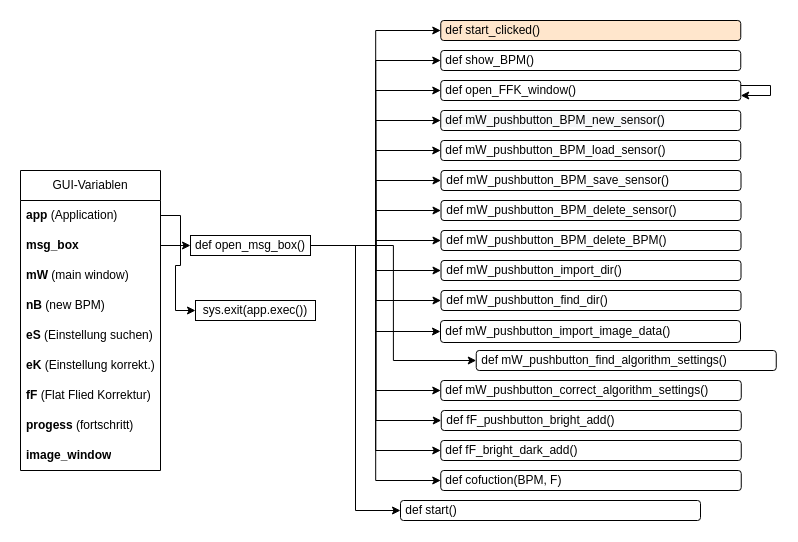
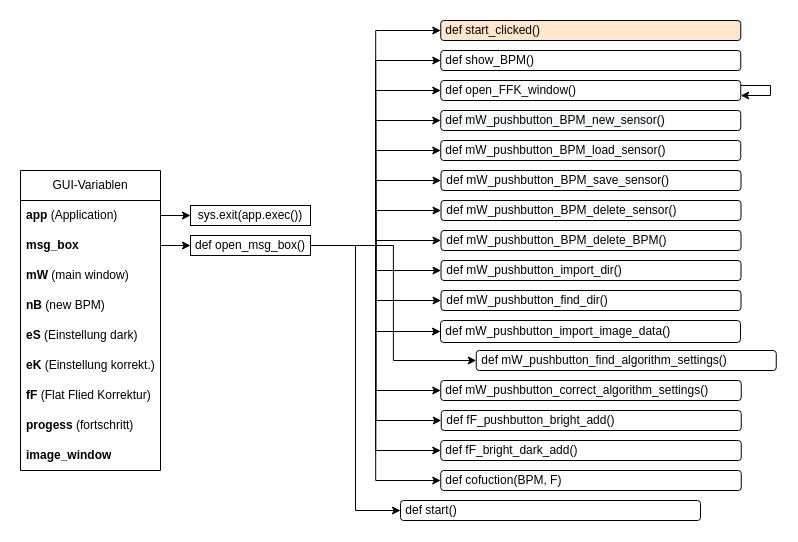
- <mxCell id="12" value="sys.exit(app.exec())" style="rounded=0;whiteSpace=wrap;html=1;" parent="1" vertex="1"><mxGeometry x="195" y="300" width="120" height="20" as="geometry" /></mxCell>
+ <mxCell id="12" value="sys.exit(app.exec())" style="rounded=0;whiteSpace=wrap;html=1;" parent="1" vertex="1"><mxGeometry x="190" y="205" width="120" height="20" as="geometry" /></mxCell>
- <mxCell id="7" value="eS &lt;span style=&quot;font-weight: normal;&quot;&gt;(Einstellung suchen)&lt;/span&gt;" style="text;strokeColor=none;fillColor=none;align=left;verticalAlign=middle;spacingLeft=4;spacingRight=4;overflow=hidden;points=[[0,0.5],[1,0.5]];portConstraint=eastwest;rotatable=0;whiteSpace=wrap;html=1;fontStyle=1" parent="2" vertex="1"><mxGeometry y="150" width="140" height="30" as="geometry" /></mxCell>
+ <mxCell id="7" value="eS &lt;span style=&quot;font-weight: normal;&quot;&gt;(Einstellung dark)&lt;/span&gt;" style="text;strokeColor=none;fillColor=none;align=left;verticalAlign=middle;spacingLeft=4;spacingRight=4;overflow=hidden;points=[[0,0.5],[1,0.5]];portConstraint=eastwest;rotatable=0;whiteSpace=wrap;html=1;fontStyle=1" parent="2" vertex="1"><mxGeometry y="150" width="140" height="30" as="geometry" /></mxCell>
